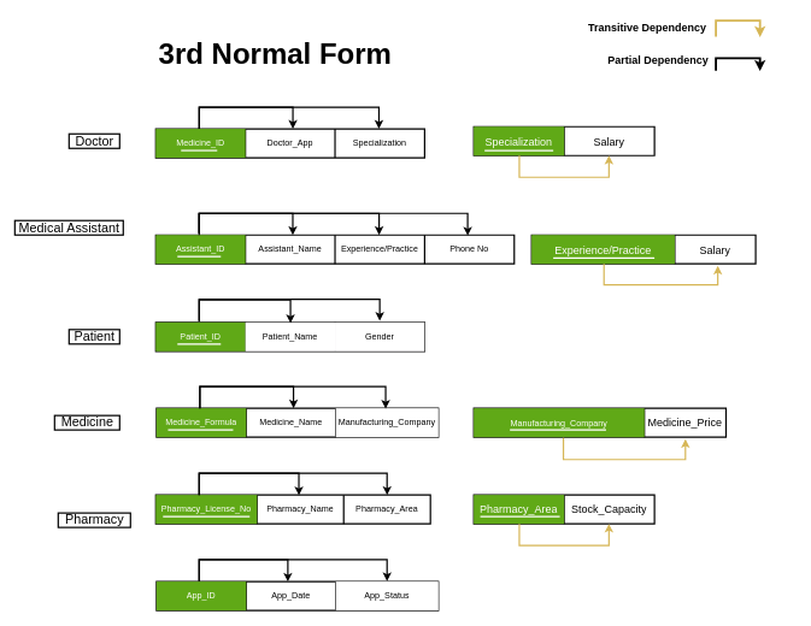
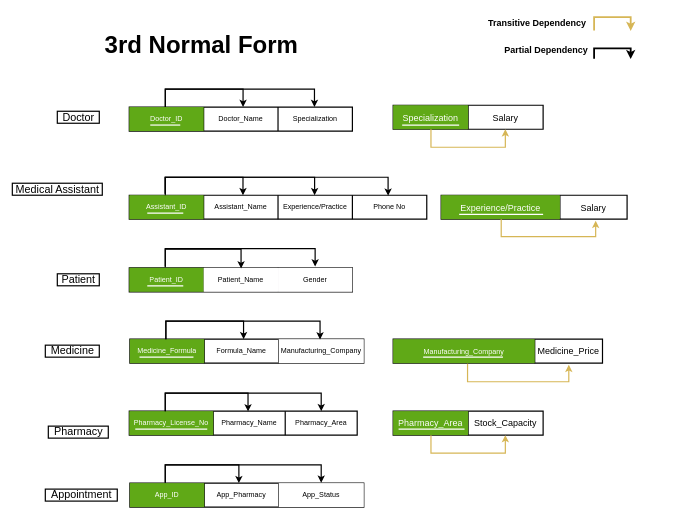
- <mxCell id="35" value="&lt;b&gt;3rd Normal Form&lt;/b&gt;" style="text;html=1;align=center;verticalAlign=middle;resizable=0;points=[];autosize=1;strokeColor=none;fillColor=none;fontSize=40;" parent="1" vertex="1"><mxGeometry x="210" y="48" width="340" height="50" as="geometry" /></mxCell>
+ <mxCell id="35" value="&lt;b&gt;3rd Normal Form&lt;/b&gt;" style="text;html=1;align=center;verticalAlign=middle;resizable=0;points=[];autosize=1;strokeColor=none;fillColor=none;fontSize=40;" parent="1" vertex="1"><mxGeometry x="165" y="48" width="340" height="50" as="geometry" /></mxCell>
- <mxCell id="72" value="Medicine_ID" style="shape=partialRectangle;html=1;whiteSpace=wrap;connectable=0;overflow=hidden;fillColor=#60a917;top=0;left=0;bottom=0;right=0;pointerEvents=1;strokeColor=#000000;fontColor=#ffffff;strokeWidth=2;" vertex="1" parent="71"><mxGeometry width="124" height="40" as="geometry"><mxRectangle width="124" height="40" as="alternateBounds" /></mxGeometry></mxCell>
+ <mxCell id="72" value="Doctor_ID" style="shape=partialRectangle;html=1;whiteSpace=wrap;connectable=0;overflow=hidden;fillColor=#60a917;top=0;left=0;bottom=0;right=0;pointerEvents=1;strokeColor=#000000;fontColor=#ffffff;strokeWidth=2;" vertex="1" parent="71"><mxGeometry width="124" height="40" as="geometry"><mxRectangle width="124" height="40" as="alternateBounds" /></mxGeometry></mxCell>
- <mxCell id="73" value="Doctor_App" style="shape=partialRectangle;html=1;whiteSpace=wrap;connectable=0;overflow=hidden;fillColor=none;top=0;left=0;bottom=0;right=0;pointerEvents=1;strokeColor=#000000;strokeWidth=2;" vertex="1" parent="71"><mxGeometry x="124" width="124" height="40" as="geometry"><mxRectangle width="124" height="40" as="alternateBounds" /></mxGeometry></mxCell>
+ <mxCell id="73" value="Doctor_Name" style="shape=partialRectangle;html=1;whiteSpace=wrap;connectable=0;overflow=hidden;fillColor=none;top=0;left=0;bottom=0;right=0;pointerEvents=1;strokeColor=#000000;strokeWidth=2;" vertex="1" parent="71"><mxGeometry x="124" width="124" height="40" as="geometry"><mxRectangle width="124" height="40" as="alternateBounds" /></mxGeometry></mxCell>
- <mxCell id="19" value="Medicine_Name" style="shape=partialRectangle;html=1;whiteSpace=wrap;connectable=0;overflow=hidden;fillColor=none;top=0;left=0;bottom=0;right=0;pointerEvents=1;strokeColor=#000000;strokeWidth=2;" parent="17" vertex="1"><mxGeometry x="124" width="124" height="40" as="geometry"><mxRectangle width="124" height="40" as="alternateBounds" /></mxGeometry></mxCell>
+ <mxCell id="19" value="Formula_Name" style="shape=partialRectangle;html=1;whiteSpace=wrap;connectable=0;overflow=hidden;fillColor=none;top=0;left=0;bottom=0;right=0;pointerEvents=1;strokeColor=#000000;strokeWidth=2;" parent="17" vertex="1"><mxGeometry x="124" width="124" height="40" as="geometry"><mxRectangle width="124" height="40" as="alternateBounds" /></mxGeometry></mxCell>
+ <mxCell id="82" value="&lt;font style=&quot;font-size: 18px;&quot;&gt;Appointment&lt;/font&gt;" style="text;html=1;align=center;verticalAlign=middle;resizable=0;points=[];autosize=1;strokeColor=#000000;fillColor=none;strokeWidth=2;" vertex="1" parent="1"><mxGeometry x="75" y="815" width="120" height="20" as="geometry" /></mxCell>
- <mxCell id="80" value="App_Date" style="shape=partialRectangle;html=1;whiteSpace=wrap;connectable=0;overflow=hidden;fillColor=none;top=0;left=0;bottom=0;right=0;pointerEvents=1;strokeColor=#000000;strokeWidth=2;" vertex="1" parent="78"><mxGeometry x="124" width="124" height="40" as="geometry"><mxRectangle width="124" height="40" as="alternateBounds" /></mxGeometry></mxCell>
+ <mxCell id="80" value="App_Pharmacy" style="shape=partialRectangle;html=1;whiteSpace=wrap;connectable=0;overflow=hidden;fillColor=none;top=0;left=0;bottom=0;right=0;pointerEvents=1;strokeColor=#000000;strokeWidth=2;" vertex="1" parent="78"><mxGeometry x="124" width="124" height="40" as="geometry"><mxRectangle width="124" height="40" as="alternateBounds" /></mxGeometry></mxCell>
